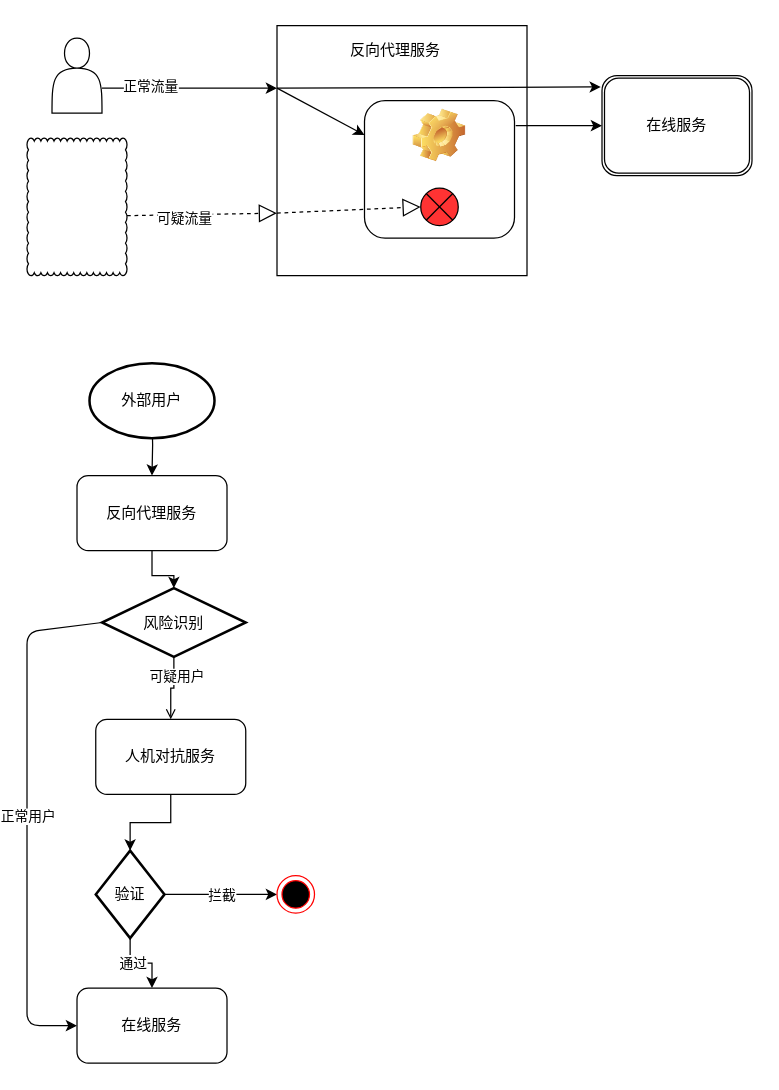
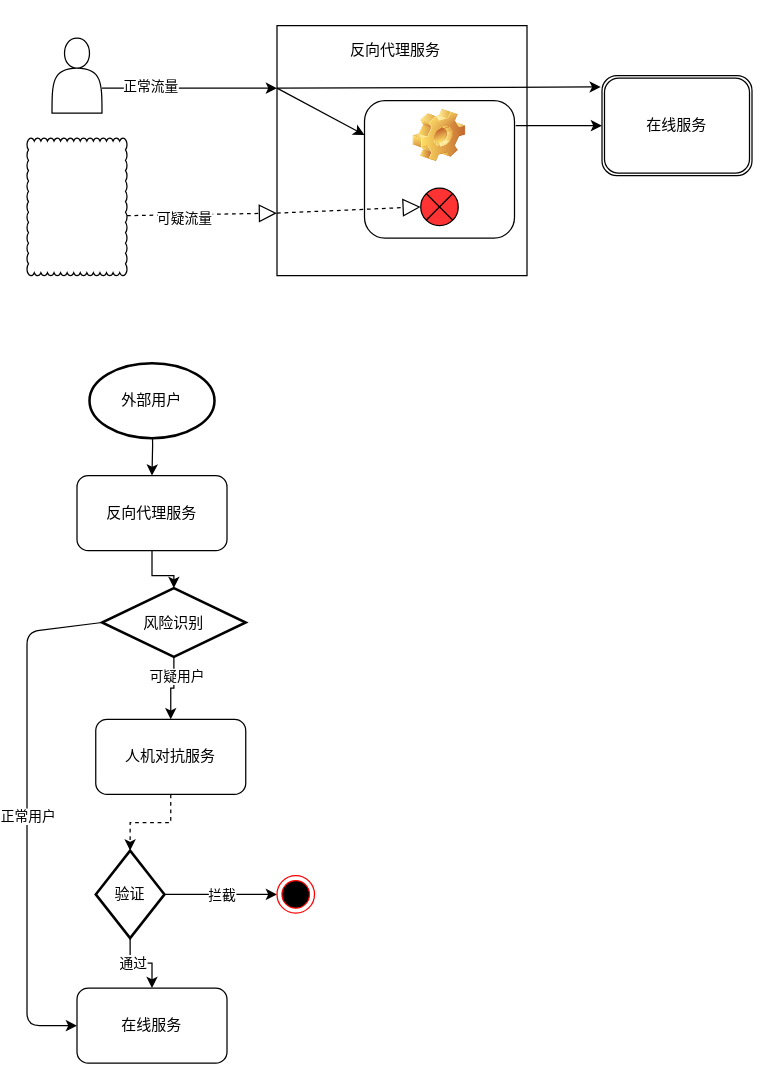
- <mxCell id="4" value="" style="edgeStyle=orthogonalEdgeStyle;rounded=0;orthogonalLoop=1;jettySize=auto;html=1;exitX=0.5;exitY=1;exitDx=0;exitDy=0;exitPerimeter=0;endArrow=open;" parent="1" source="31" target="11" edge="1"><mxGeometry relative="1" as="geometry" /></mxCell>
+ <mxCell id="4" value="" style="edgeStyle=orthogonalEdgeStyle;rounded=0;orthogonalLoop=1;jettySize=auto;html=1;exitX=0.5;exitY=1;exitDx=0;exitDy=0;exitPerimeter=0;" parent="1" source="31" target="11" edge="1"><mxGeometry relative="1" as="geometry" /></mxCell>
- <mxCell id="10" value="" style="edgeStyle=orthogonalEdgeStyle;rounded=0;orthogonalLoop=1;jettySize=auto;html=1;" parent="1" source="11" target="34" edge="1"><mxGeometry relative="1" as="geometry" /></mxCell>
+ <mxCell id="10" value="" style="edgeStyle=orthogonalEdgeStyle;rounded=0;orthogonalLoop=1;jettySize=auto;html=1;dashed=1;" parent="1" source="11" target="34" edge="1"><mxGeometry relative="1" as="geometry" /></mxCell>
